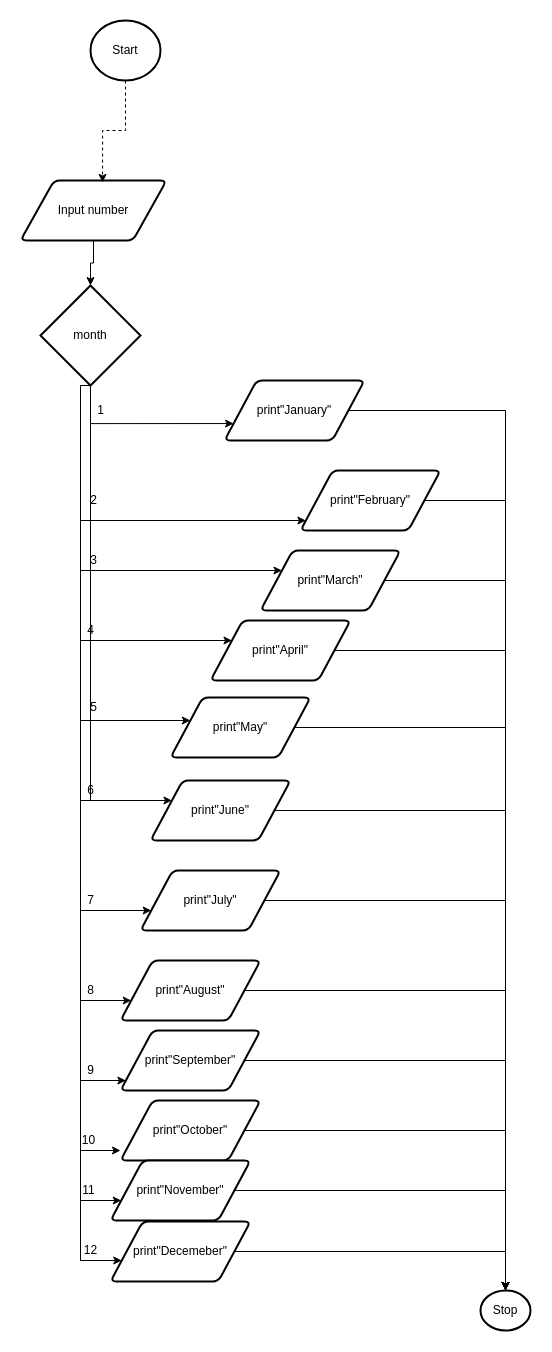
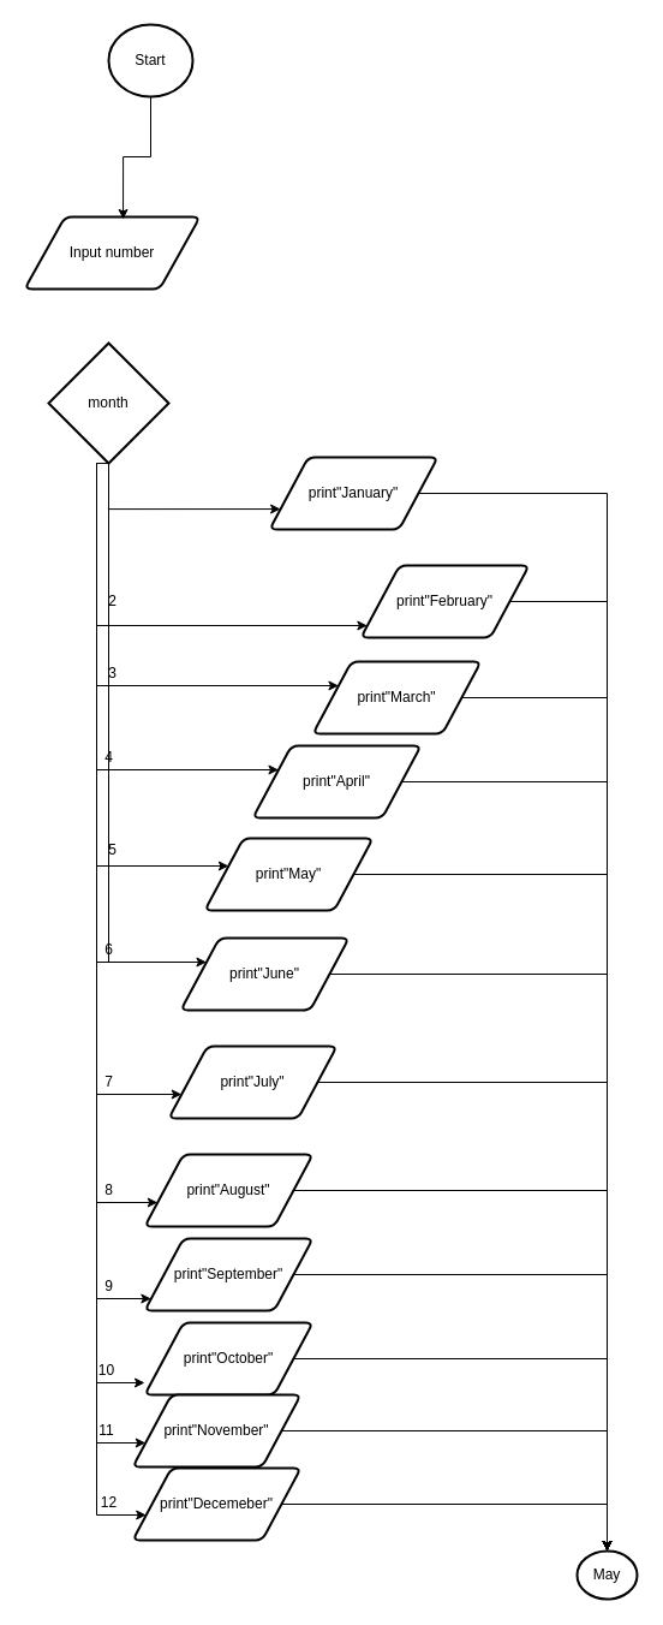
- <mxCell id="52" style="edgeStyle=orthogonalEdgeStyle;rounded=0;html=1;entryX=0.562;entryY=0.033;entryDx=0;entryDy=0;entryPerimeter=0;dashed=1;" parent="1" source="53" target="3" edge="1"><mxGeometry relative="1" as="geometry" /></mxCell>
+ <mxCell id="52" style="edgeStyle=orthogonalEdgeStyle;rounded=0;html=1;entryX=0.562;entryY=0.033;entryDx=0;entryDy=0;entryPerimeter=0;" parent="1" source="53" target="3" edge="1"><mxGeometry relative="1" as="geometry" /></mxCell>
- <mxCell id="2" style="edgeStyle=orthogonalEdgeStyle;html=1;exitX=0.5;exitY=1;exitDx=0;exitDy=0;entryX=0.5;entryY=0;entryDx=0;entryDy=0;entryPerimeter=0;rounded=0;" parent="1" source="3" target="16" edge="1"><mxGeometry relative="1" as="geometry" /></mxCell>
- <mxCell id="24" value="1" style="text;html=1;align=center;verticalAlign=middle;resizable=0;points=[];autosize=1;strokeColor=none;fillColor=none;" parent="1" vertex="1"><mxGeometry x="90" y="400" width="20" height="20" as="geometry" /></mxCell>
- <mxCell id="51" value="Stop" style="strokeWidth=2;html=1;shape=mxgraph.flowchart.start_2;whiteSpace=wrap;" parent="1" vertex="1"><mxGeometry x="480" y="1290" width="50" height="40" as="geometry" /></mxCell>
+ <mxCell id="51" value="May" style="strokeWidth=2;html=1;shape=mxgraph.flowchart.start_2;whiteSpace=wrap;" parent="1" vertex="1"><mxGeometry x="480" y="1290" width="50" height="40" as="geometry" /></mxCell>
